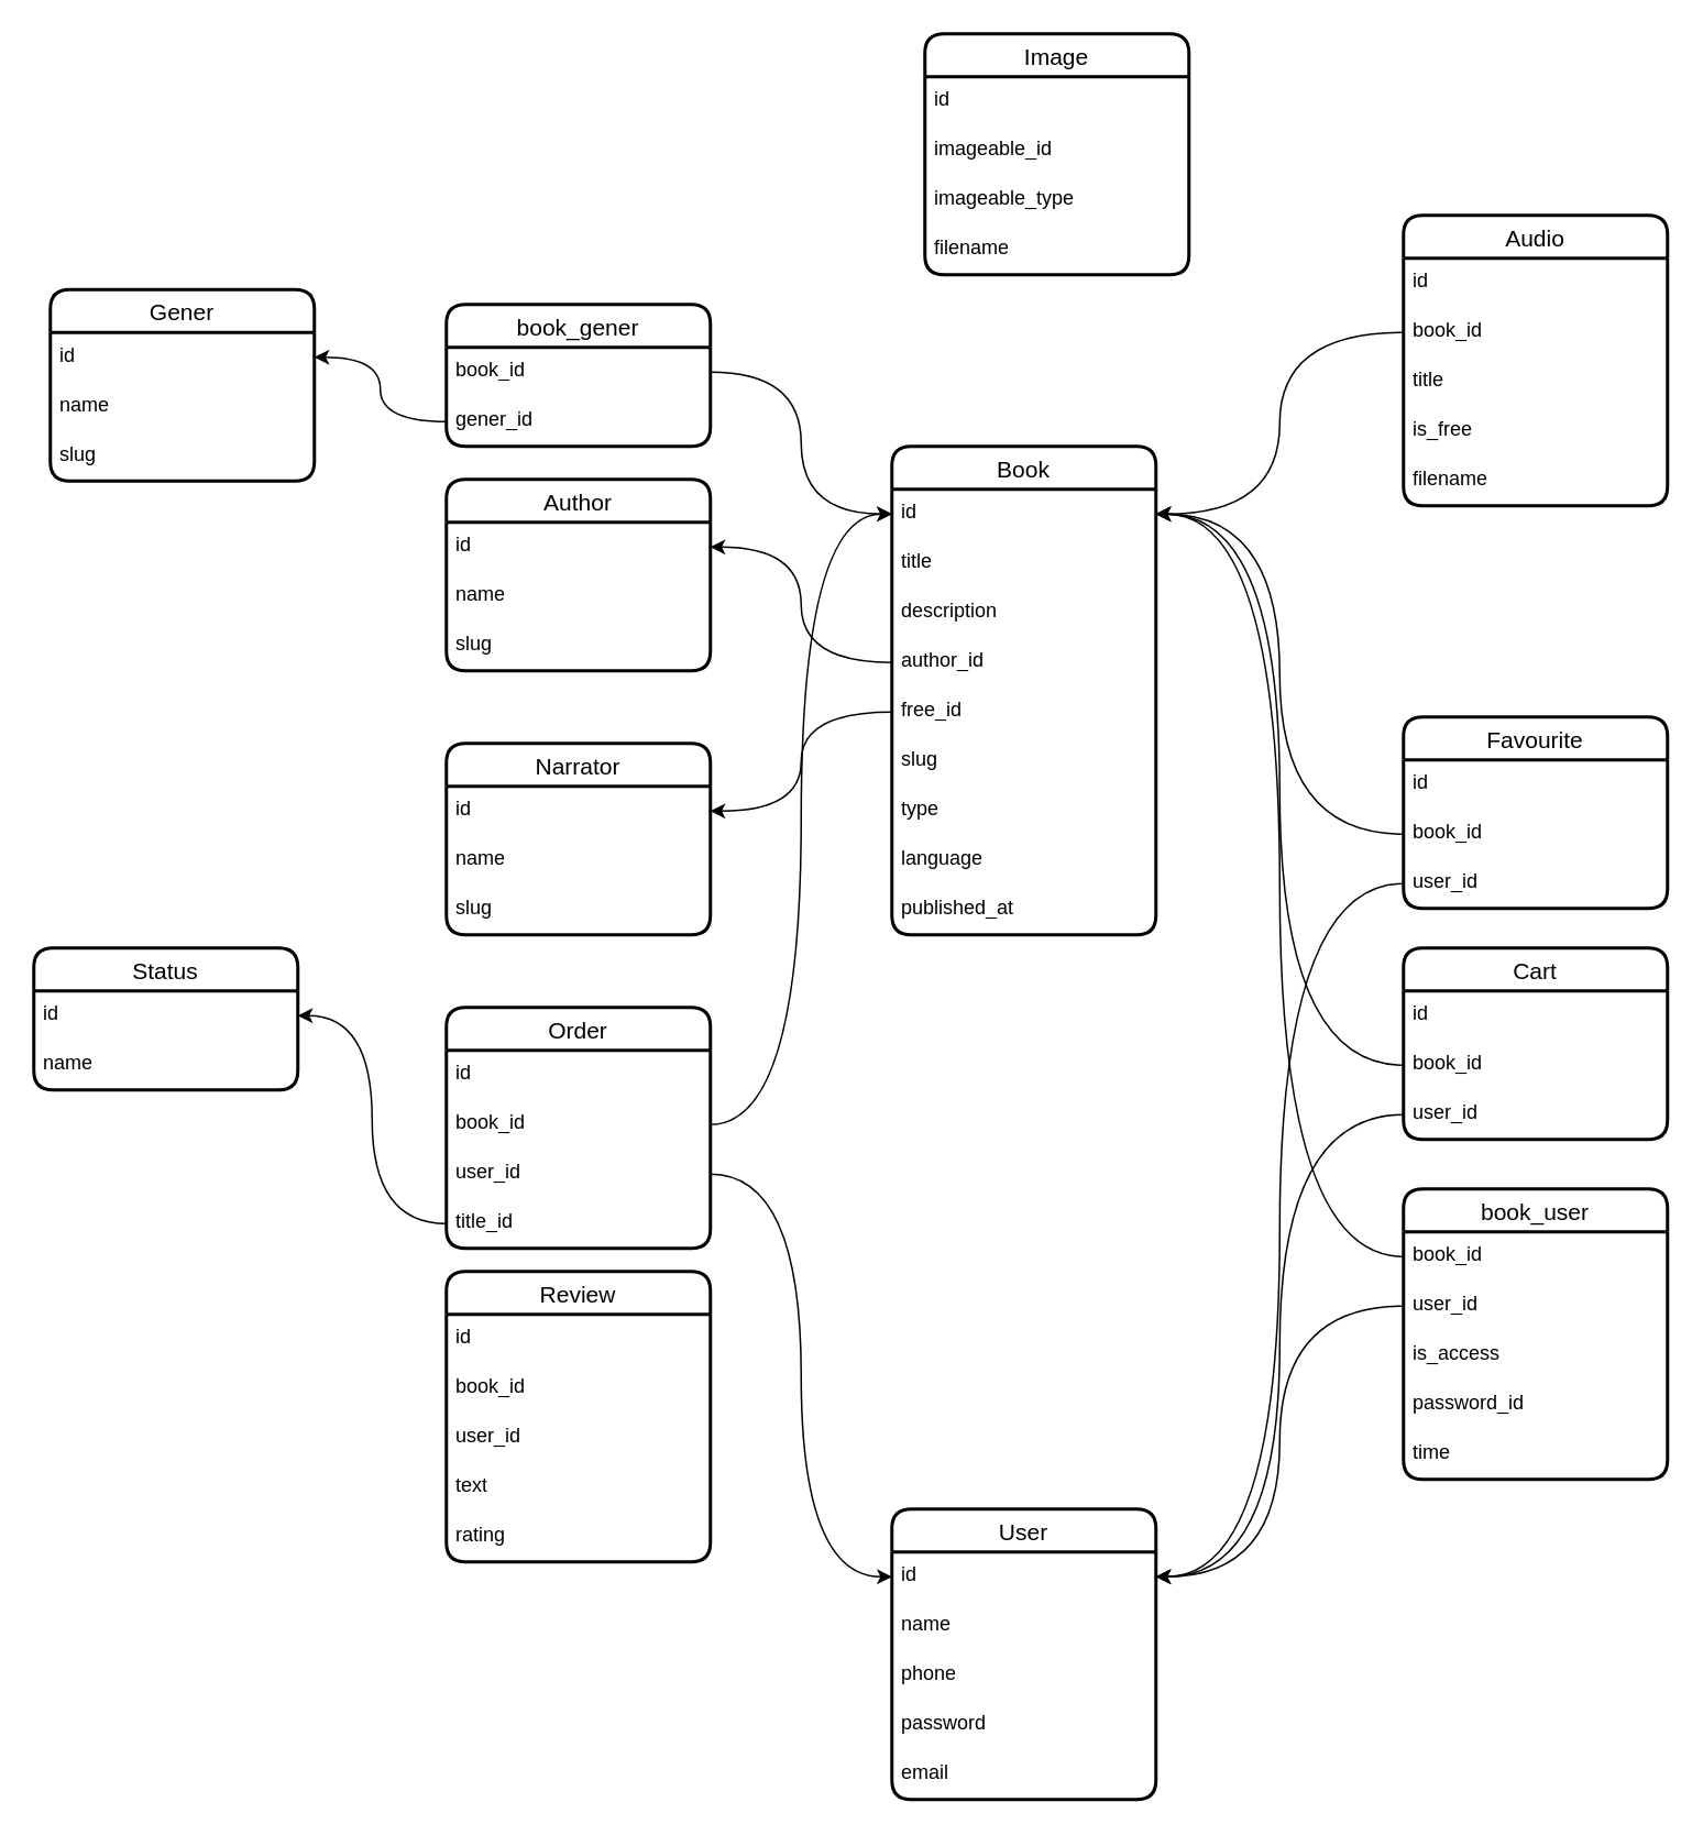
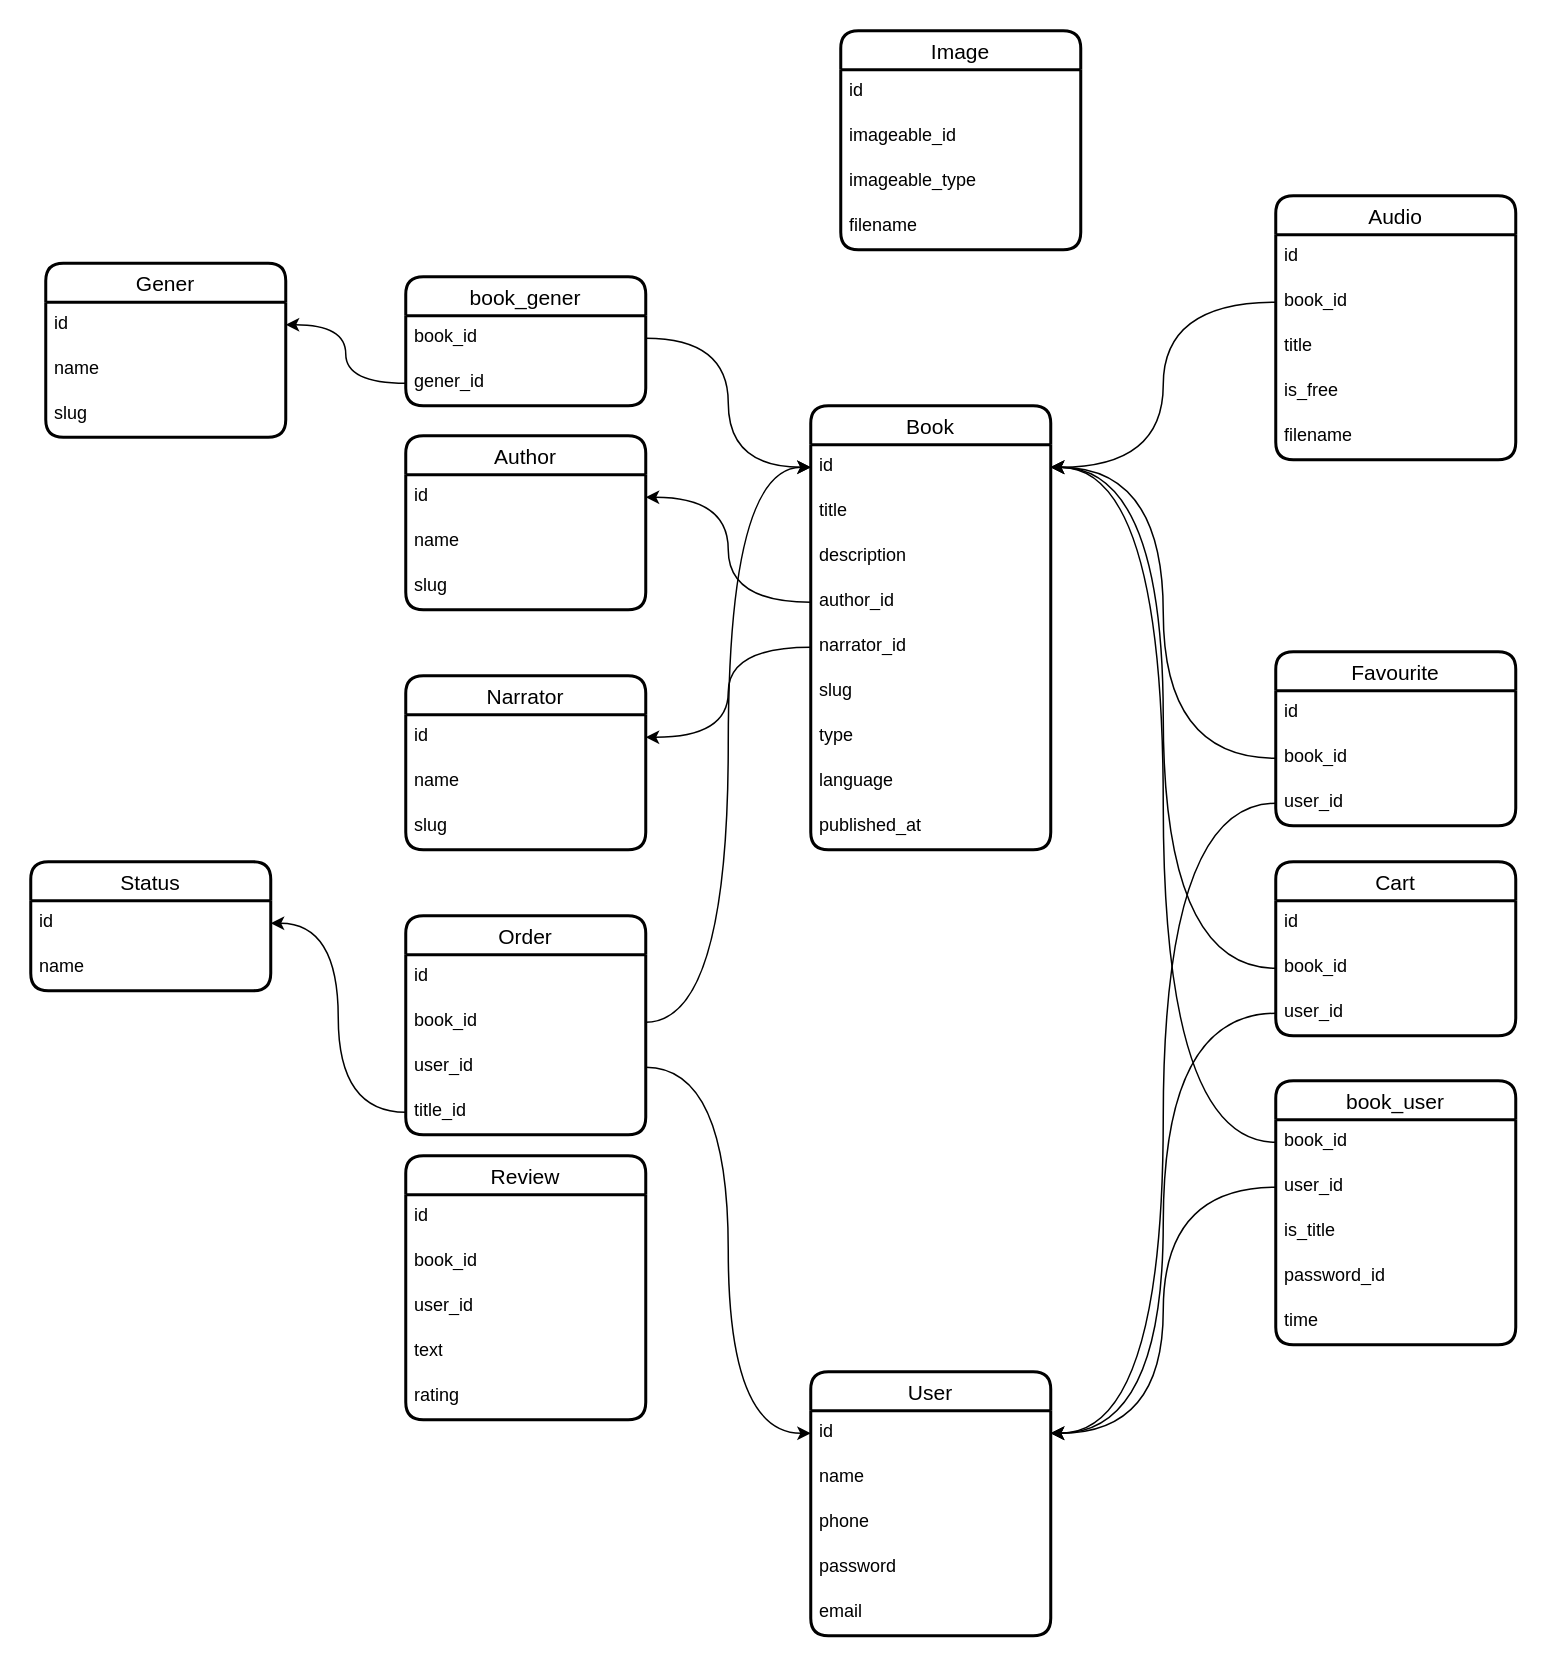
- <mxCell id="13" value="free_id" style="text;strokeColor=none;fillColor=none;spacingLeft=4;spacingRight=4;overflow=hidden;rotatable=0;points=[[0,0.5],[1,0.5]];portConstraint=eastwest;fontSize=12;whiteSpace=wrap;html=1;" parent="8" vertex="1"><mxGeometry y="146" width="160" height="30" as="geometry" /></mxCell>
+ <mxCell id="13" value="narrator_id" style="text;strokeColor=none;fillColor=none;spacingLeft=4;spacingRight=4;overflow=hidden;rotatable=0;points=[[0,0.5],[1,0.5]];portConstraint=eastwest;fontSize=12;whiteSpace=wrap;html=1;" parent="8" vertex="1"><mxGeometry y="146" width="160" height="30" as="geometry" /></mxCell>
- <mxCell id="75" value="is_access" style="text;strokeColor=none;fillColor=none;spacingLeft=4;spacingRight=4;overflow=hidden;rotatable=0;points=[[0,0.5],[1,0.5]];portConstraint=eastwest;fontSize=12;whiteSpace=wrap;html=1;" vertex="1" parent="72"><mxGeometry y="86" width="160" height="30" as="geometry" /></mxCell>
+ <mxCell id="75" value="is_title" style="text;strokeColor=none;fillColor=none;spacingLeft=4;spacingRight=4;overflow=hidden;rotatable=0;points=[[0,0.5],[1,0.5]];portConstraint=eastwest;fontSize=12;whiteSpace=wrap;html=1;" vertex="1" parent="72"><mxGeometry y="86" width="160" height="30" as="geometry" /></mxCell>
